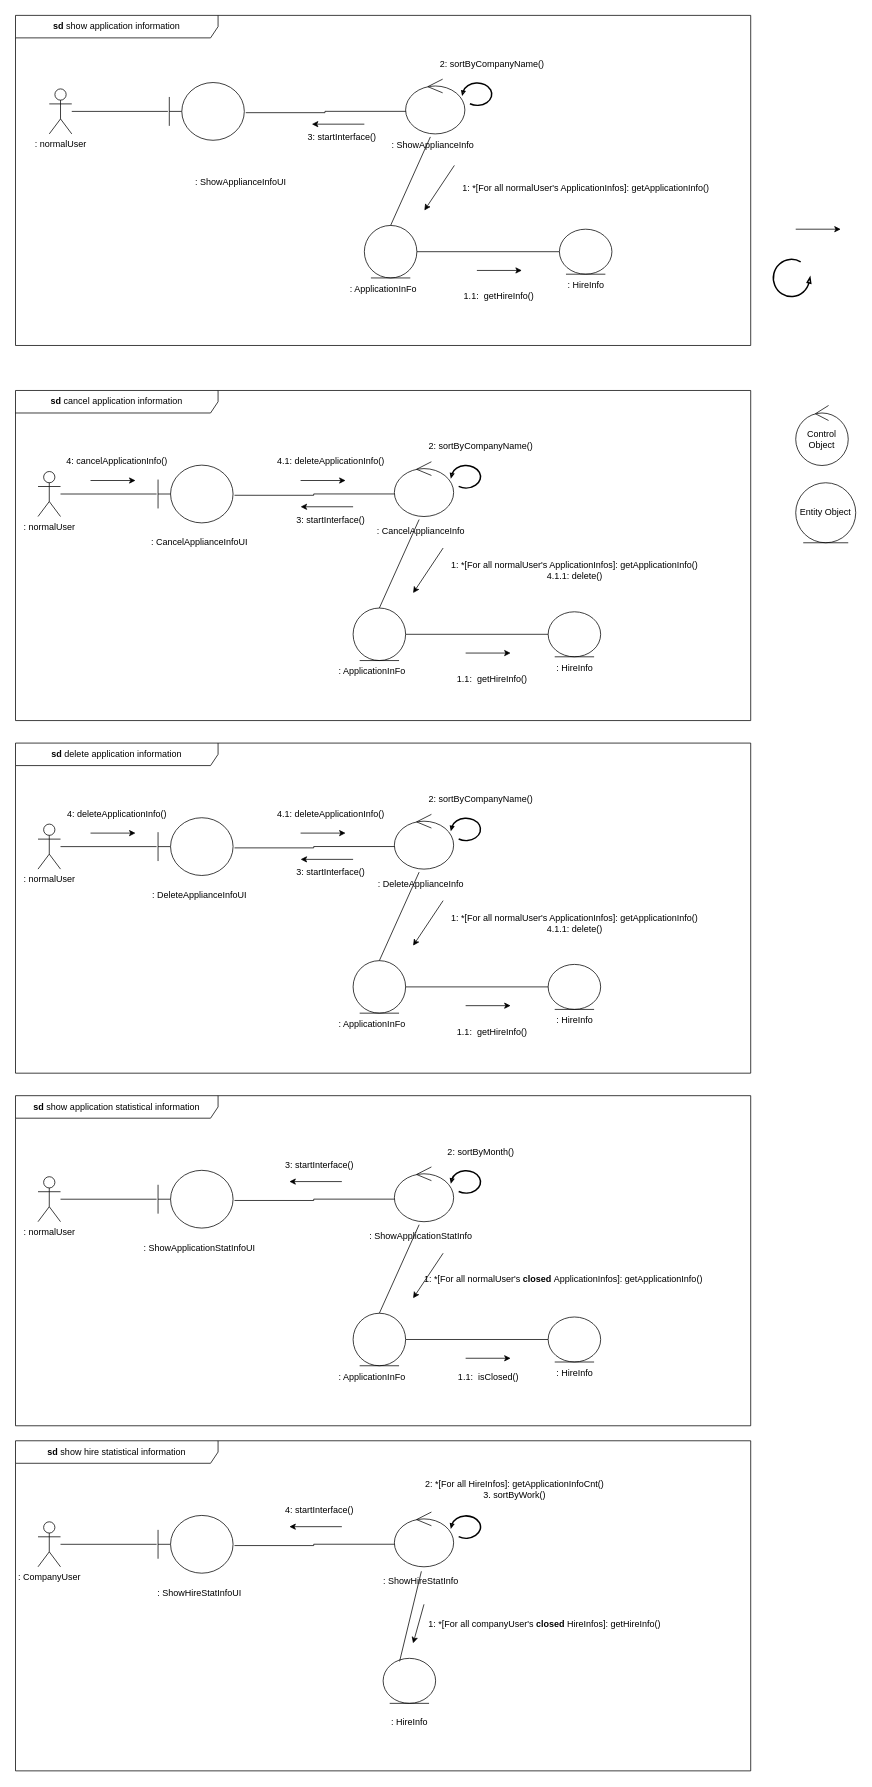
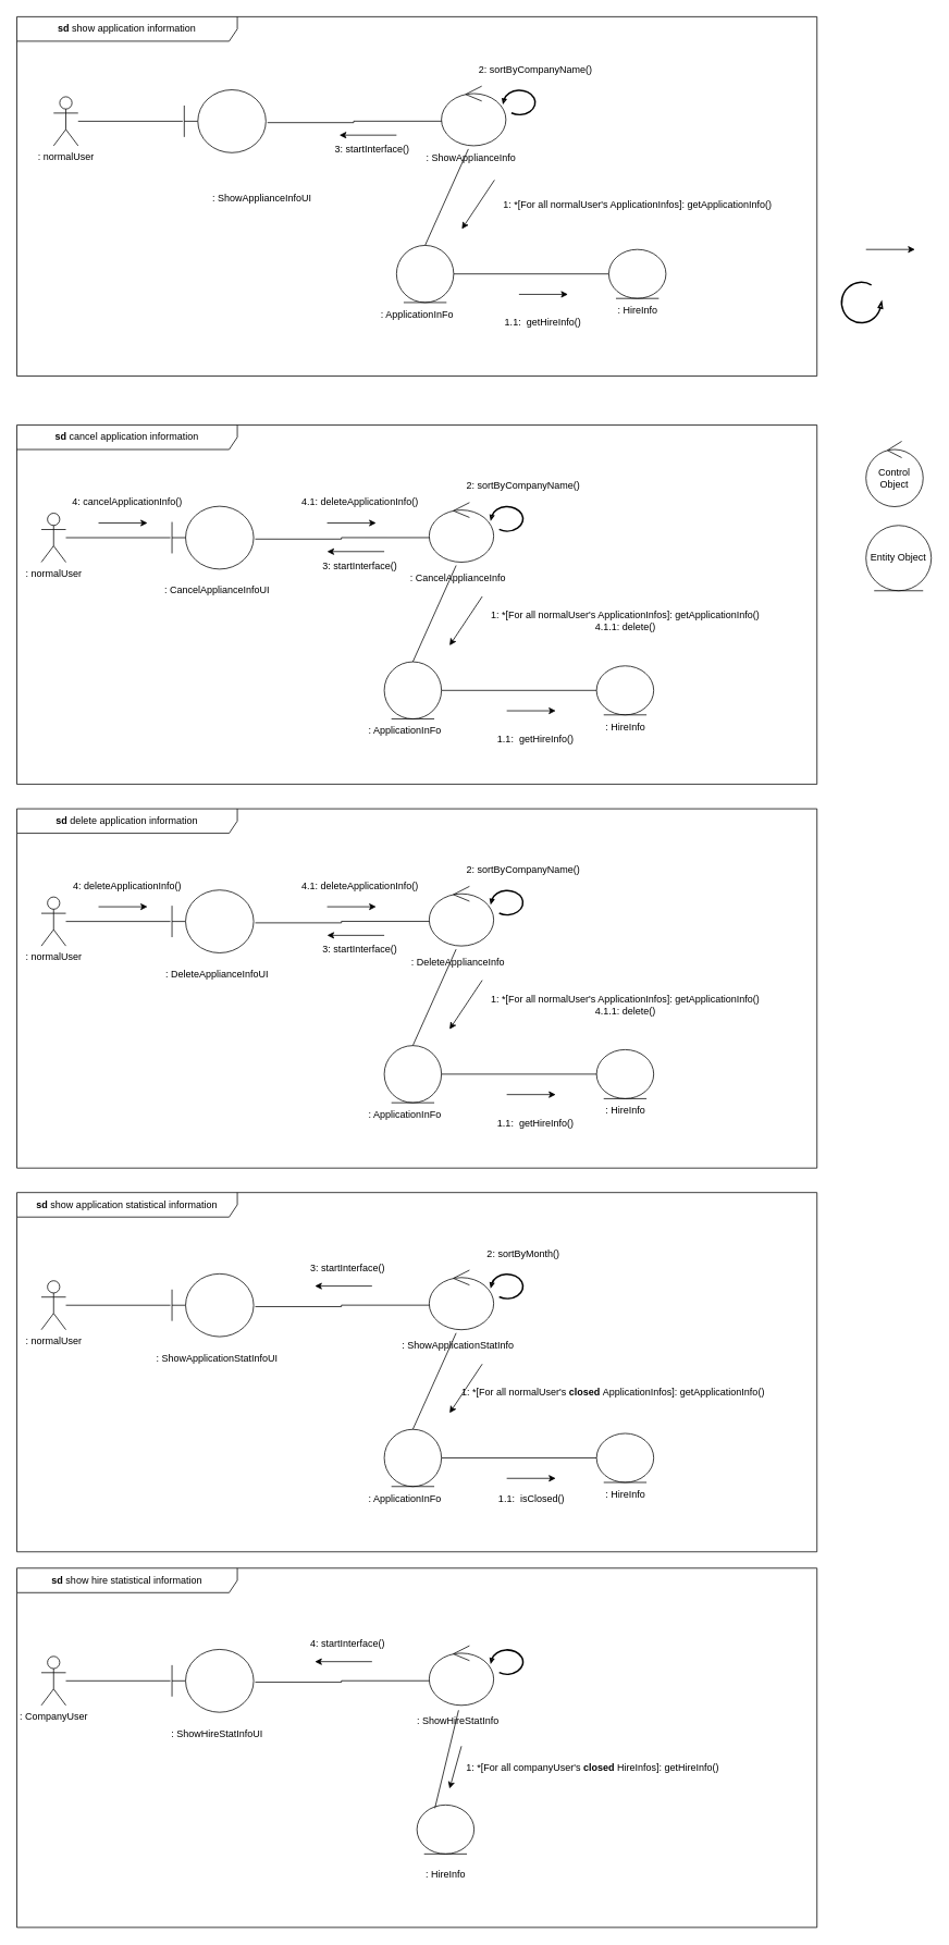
- <mxCell id="115" value="2: *[For all HireInfos]: getApplicationInfoCnt()&lt;br&gt;3. sortByWork()" style="text;html=1;align=center;verticalAlign=middle;resizable=0;points=[];autosize=1;strokeColor=none;fillColor=none;" parent="1" vertex="1"><mxGeometry x="555" y="1965" width="260" height="40" as="geometry" /></mxCell>
